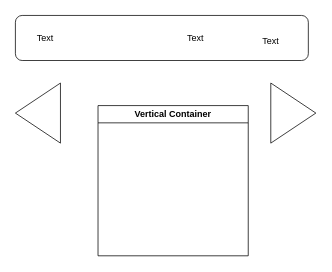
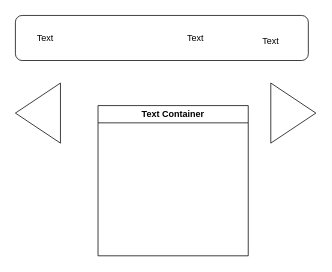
- <mxCell id="8" value="Vertical Container" style="swimlane;whiteSpace=wrap;html=1;" vertex="1" parent="1"><mxGeometry x="130" y="140" width="200" height="200" as="geometry" /></mxCell>
+ <mxCell id="8" value="Text Container" style="swimlane;whiteSpace=wrap;html=1;" vertex="1" parent="1"><mxGeometry x="130" y="140" width="200" height="200" as="geometry" /></mxCell>
